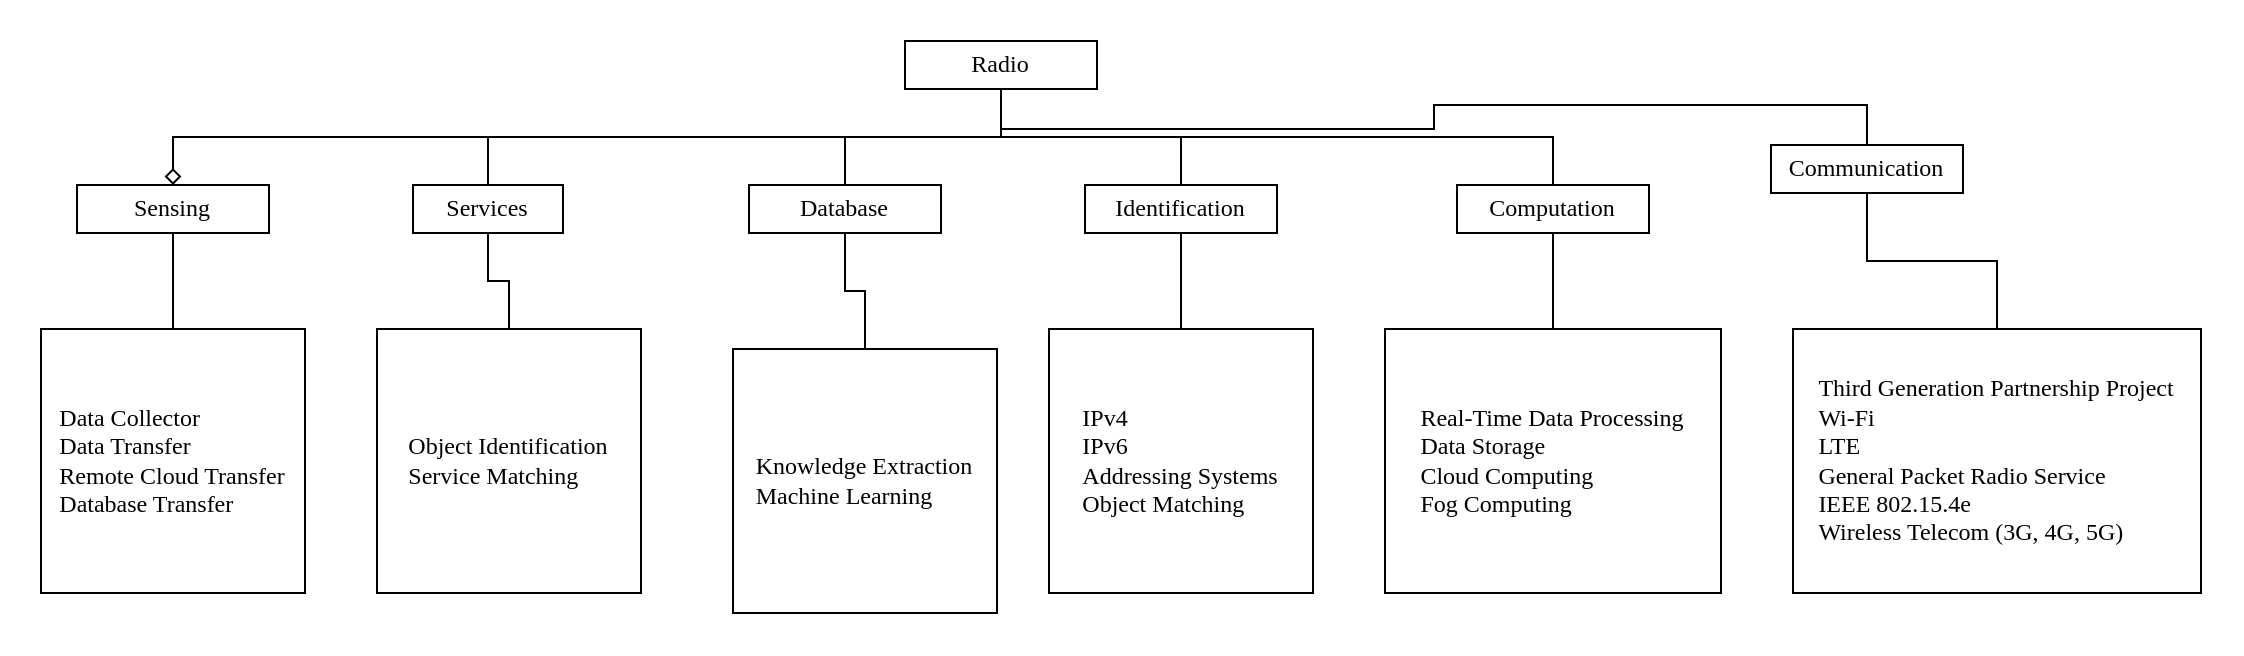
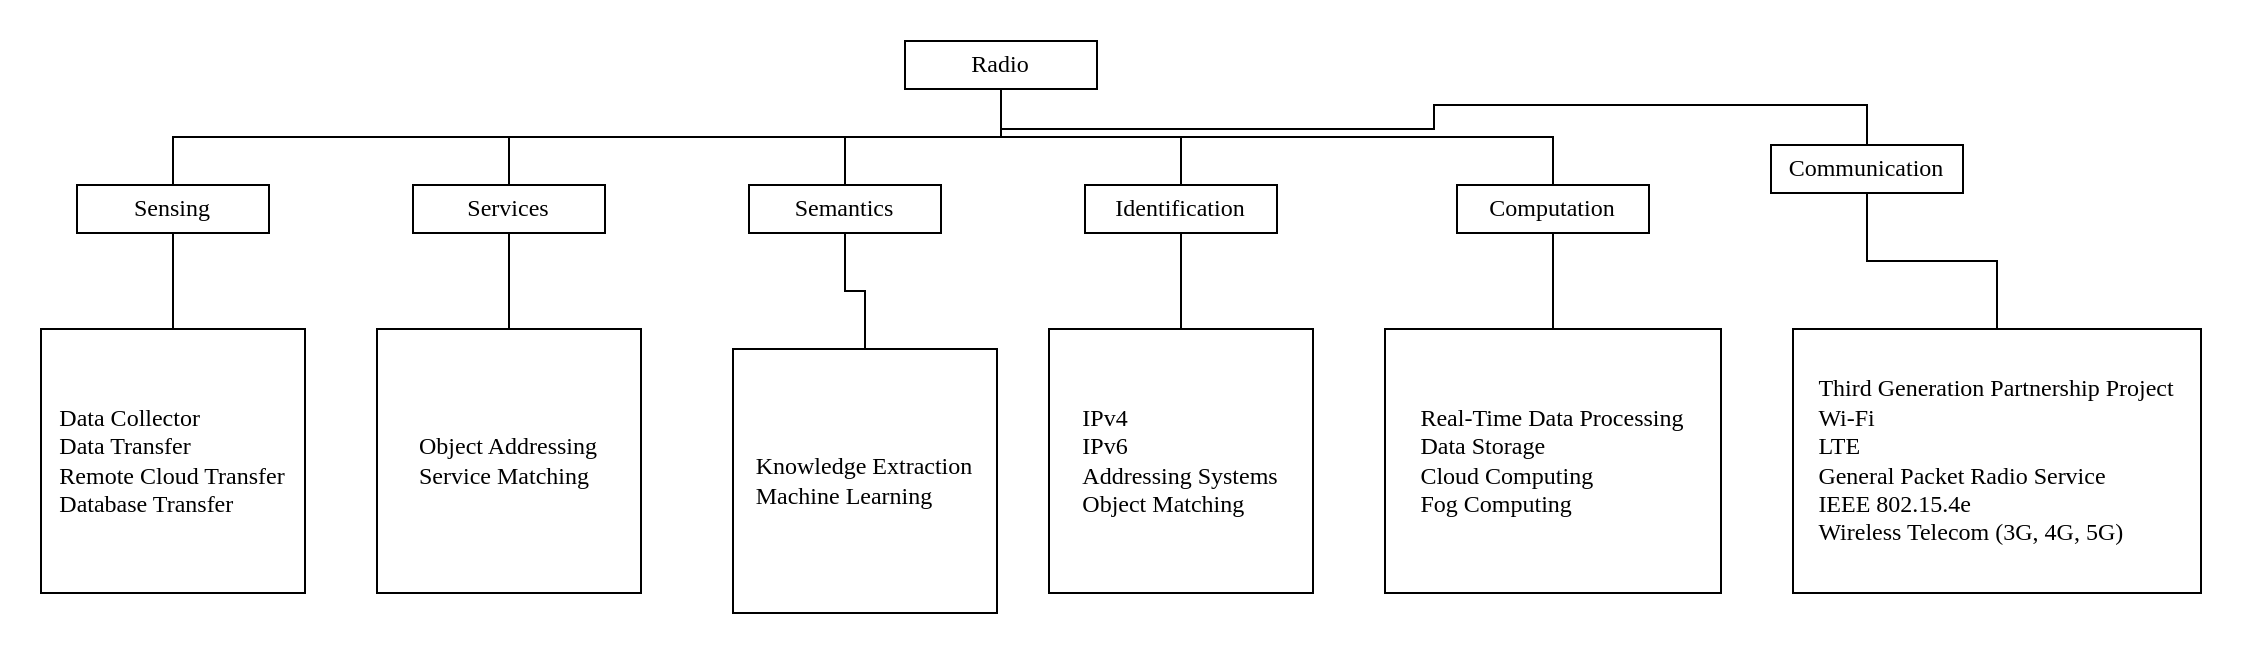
- <mxCell id="20" style="edgeStyle=orthogonalEdgeStyle;rounded=0;orthogonalLoop=1;jettySize=auto;html=1;exitX=0.5;exitY=1;exitDx=0;exitDy=0;endArrow=diamond;endFill=0;" edge="1" parent="1" source="26" target="3"><mxGeometry relative="1" as="geometry" /></mxCell>
+ <mxCell id="20" style="edgeStyle=orthogonalEdgeStyle;rounded=0;orthogonalLoop=1;jettySize=auto;html=1;exitX=0.5;exitY=1;exitDx=0;exitDy=0;endArrow=none;endFill=0;" edge="1" parent="1" source="26" target="3"><mxGeometry relative="1" as="geometry" /></mxCell>
- <mxCell id="5" value="&lt;font face=&quot;Times New Roman&quot;&gt;Services&lt;/font&gt;" style="rounded=0;whiteSpace=wrap;html=1;" vertex="1" parent="1"><mxGeometry x="206" y="92" width="75" height="24" as="geometry" /></mxCell>
+ <mxCell id="5" value="&lt;font face=&quot;Times New Roman&quot;&gt;Services&lt;/font&gt;" style="rounded=0;whiteSpace=wrap;html=1;" vertex="1" parent="1"><mxGeometry x="206" y="92" width="96" height="24" as="geometry" /></mxCell>
- <mxCell id="7" value="&lt;font face=&quot;Times New Roman&quot;&gt;Database&lt;/font&gt;" style="rounded=0;whiteSpace=wrap;html=1;" vertex="1" parent="1"><mxGeometry x="374" y="92" width="96" height="24" as="geometry" /></mxCell>
+ <mxCell id="7" value="&lt;font face=&quot;Times New Roman&quot;&gt;Semantics&lt;/font&gt;" style="rounded=0;whiteSpace=wrap;html=1;" vertex="1" parent="1"><mxGeometry x="374" y="92" width="96" height="24" as="geometry" /></mxCell>
- <mxCell id="14" value="&lt;div style=&quot;text-align: justify;&quot;&gt;Object Identification&lt;/div&gt;&lt;div style=&quot;text-align: justify;&quot;&gt;&lt;span style=&quot;background-color: initial;&quot;&gt;Service Matching&lt;/span&gt;&lt;br&gt;&lt;/div&gt;" style="rounded=0;whiteSpace=wrap;html=1;fontFamily=Times New Roman;labelBackgroundColor=none;labelBorderColor=none;" vertex="1" parent="1"><mxGeometry x="188" y="164" width="132" height="132" as="geometry" /></mxCell>
+ <mxCell id="14" value="&lt;div style=&quot;text-align: justify;&quot;&gt;Object Addressing&lt;/div&gt;&lt;div style=&quot;text-align: justify;&quot;&gt;&lt;span style=&quot;background-color: initial;&quot;&gt;Service Matching&lt;/span&gt;&lt;br&gt;&lt;/div&gt;" style="rounded=0;whiteSpace=wrap;html=1;fontFamily=Times New Roman;labelBackgroundColor=none;labelBorderColor=none;" vertex="1" parent="1"><mxGeometry x="188" y="164" width="132" height="132" as="geometry" /></mxCell>
